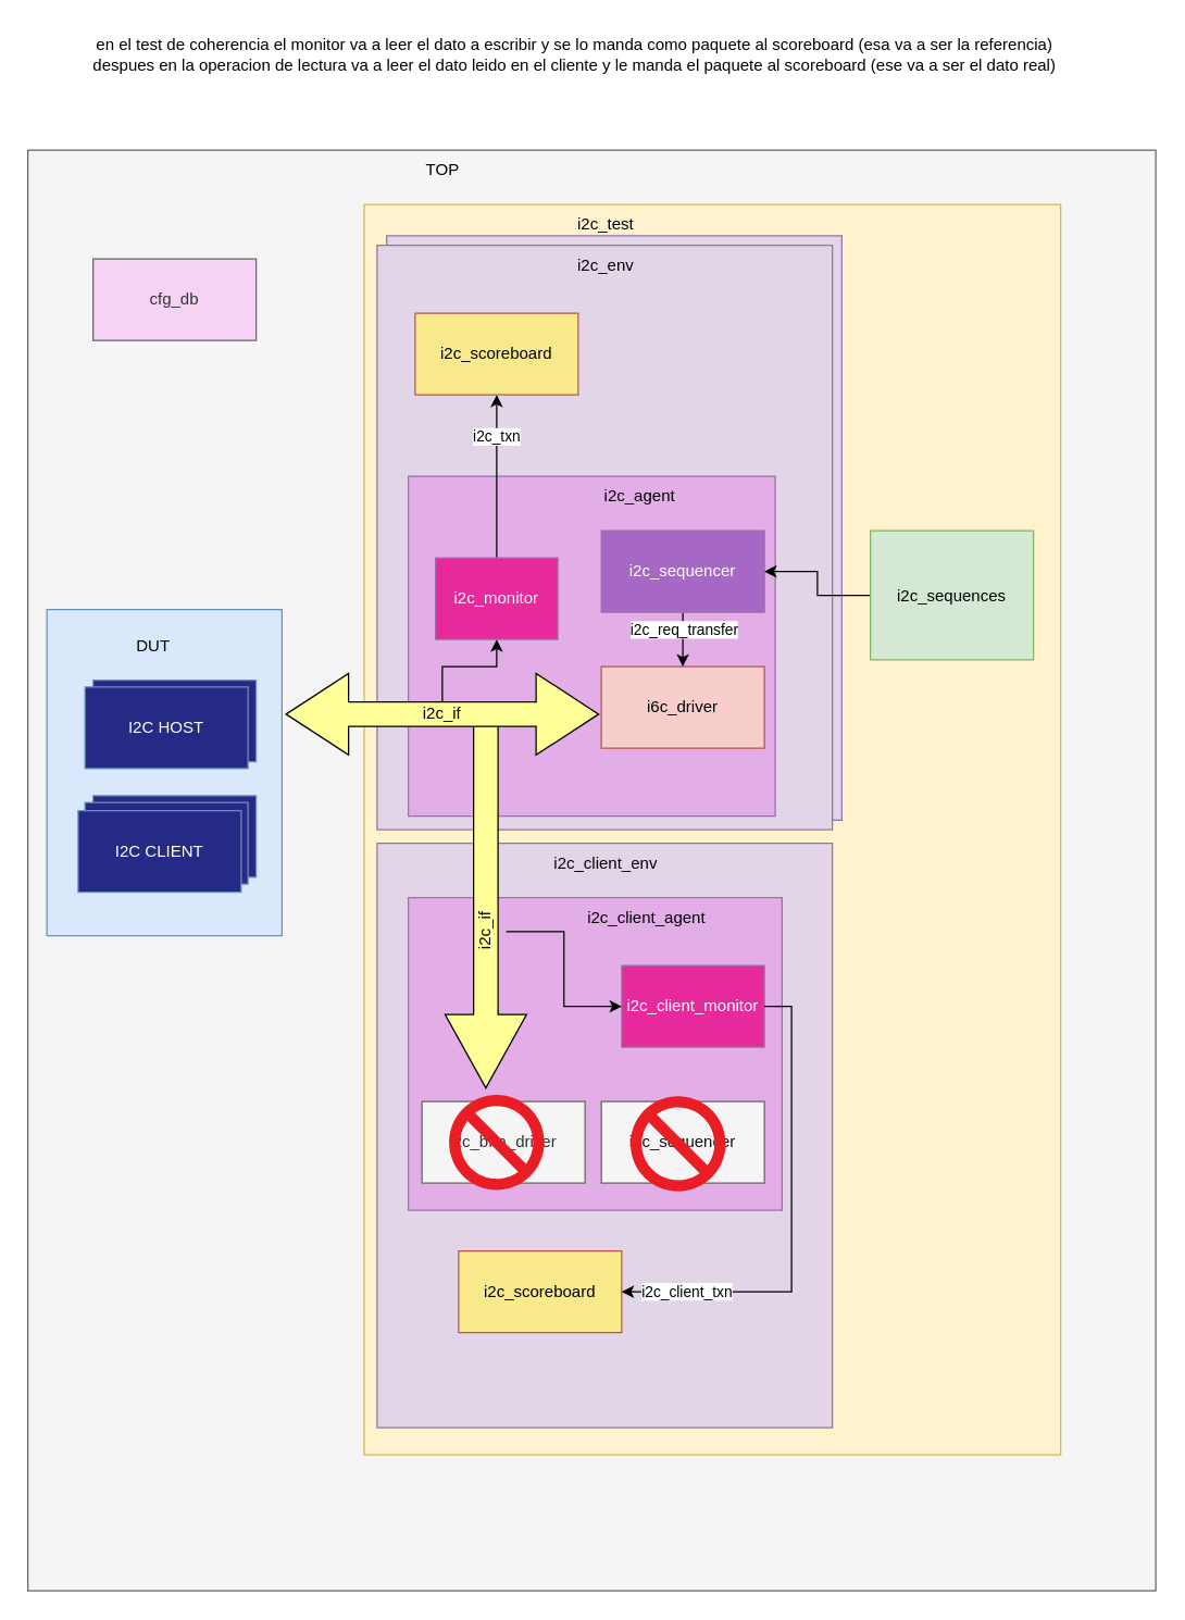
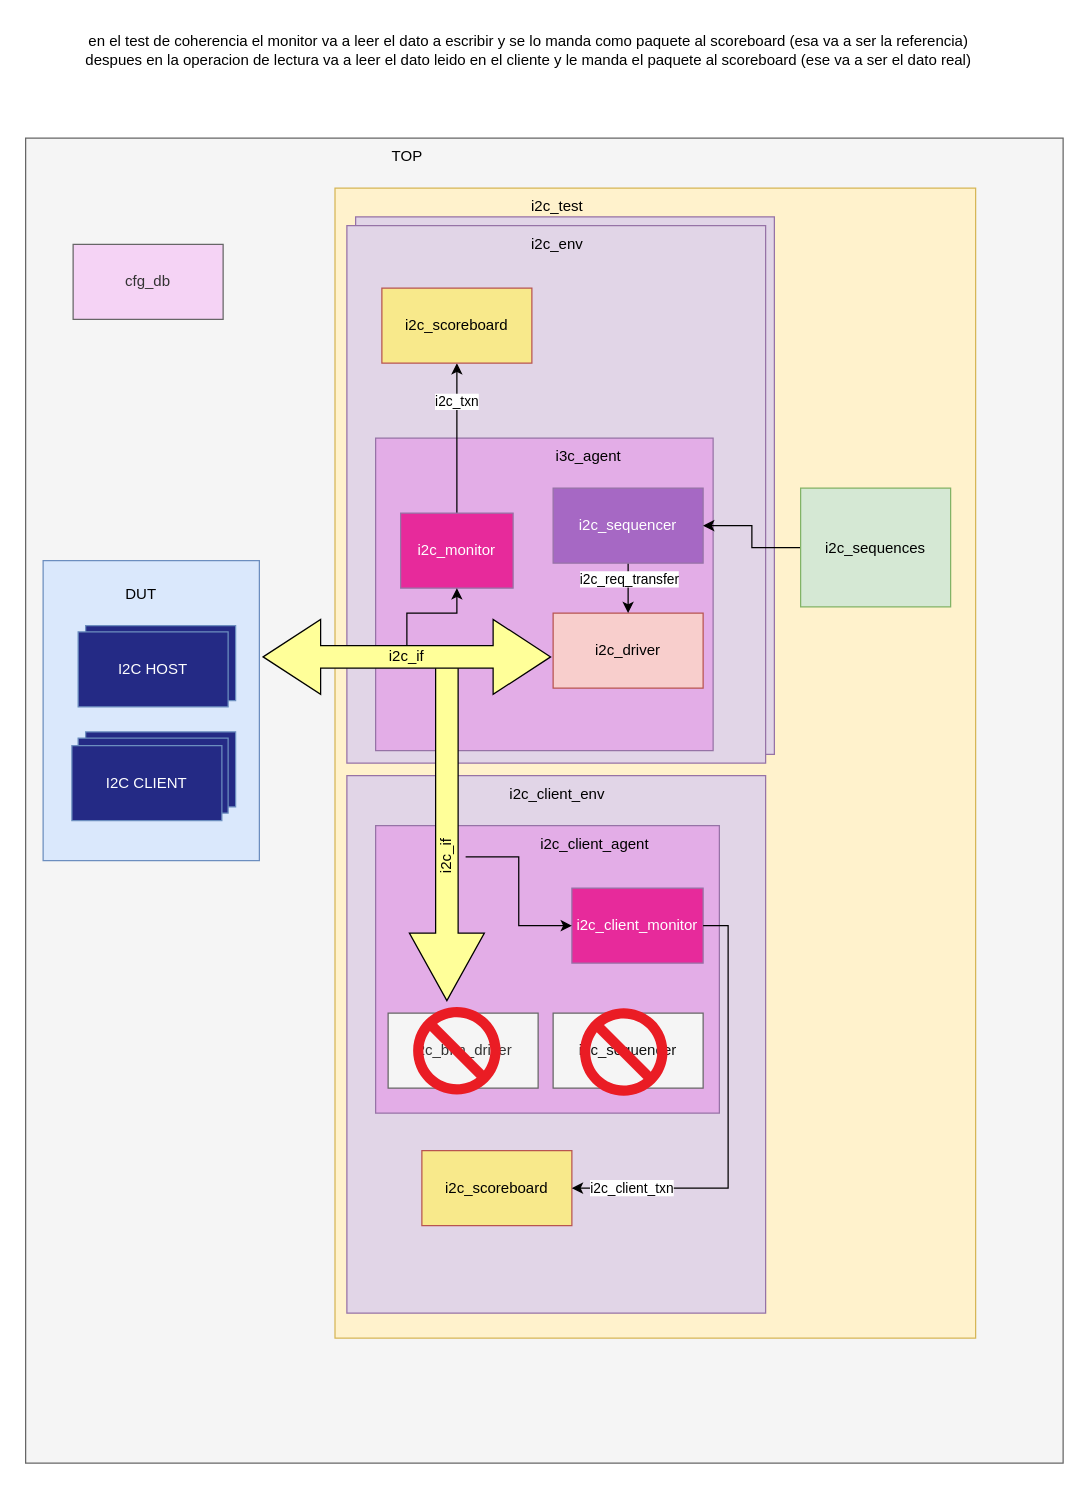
- <mxCell id="38" value="cfg_db" style="whiteSpace=wrap;html=1;fillColor=#F5D3F5;fontColor=#333333;strokeColor=#666666;" vertex="1" parent="1"><mxGeometry x="68" y="190" width="120" height="60" as="geometry" /></mxCell>
+ <mxCell id="38" value="cfg_db" style="whiteSpace=wrap;html=1;fillColor=#F5D3F5;fontColor=#333333;strokeColor=#666666;" vertex="1" parent="1"><mxGeometry x="58" y="195" width="120" height="60" as="geometry" /></mxCell>
- <mxCell id="16" value="i2c_agent" style="text;html=1;align=center;verticalAlign=middle;resizable=0;points=[];autosize=1;strokeColor=none;fillColor=none;" vertex="1" parent="1"><mxGeometry x="430" y="350" width="80" height="30" as="geometry" /></mxCell>
+ <mxCell id="16" value="i3c_agent" style="text;html=1;align=center;verticalAlign=middle;resizable=0;points=[];autosize=1;strokeColor=none;fillColor=none;" vertex="1" parent="1"><mxGeometry x="430" y="350" width="80" height="30" as="geometry" /></mxCell>
- <mxCell id="12" value="i6c_driver" style="whiteSpace=wrap;html=1;fillColor=#f8cecc;strokeColor=#b85450;" vertex="1" parent="1"><mxGeometry x="442" y="490" width="120" height="60" as="geometry" /></mxCell>
+ <mxCell id="12" value="i2c_driver" style="whiteSpace=wrap;html=1;fillColor=#f8cecc;strokeColor=#b85450;" vertex="1" parent="1"><mxGeometry x="442" y="490" width="120" height="60" as="geometry" /></mxCell>
